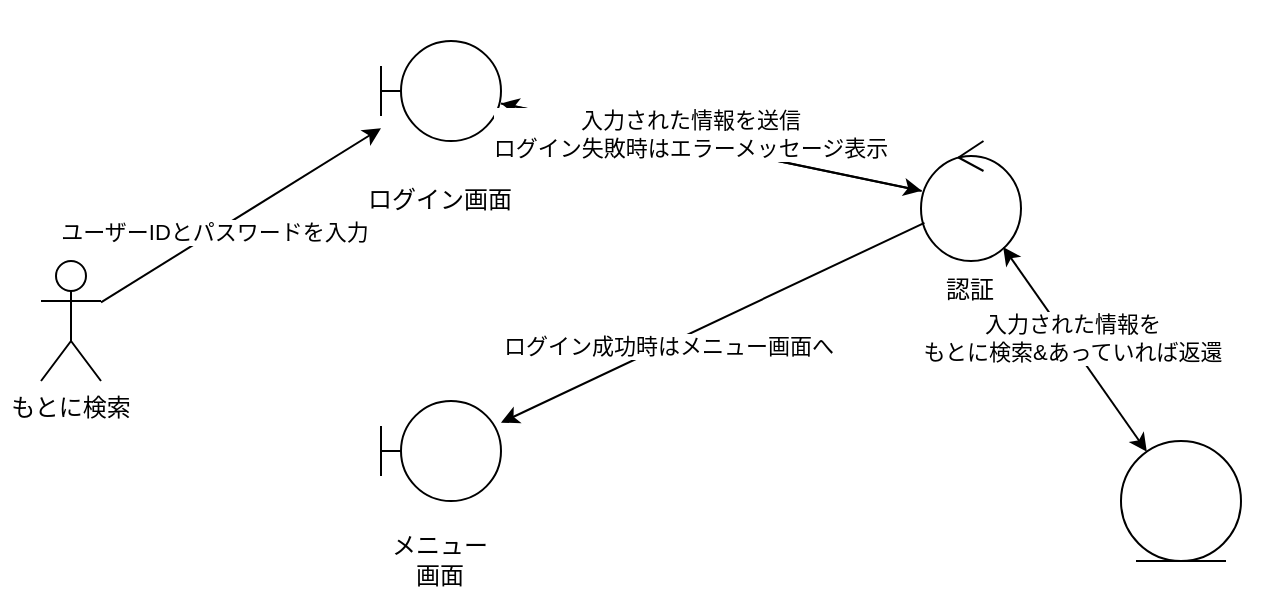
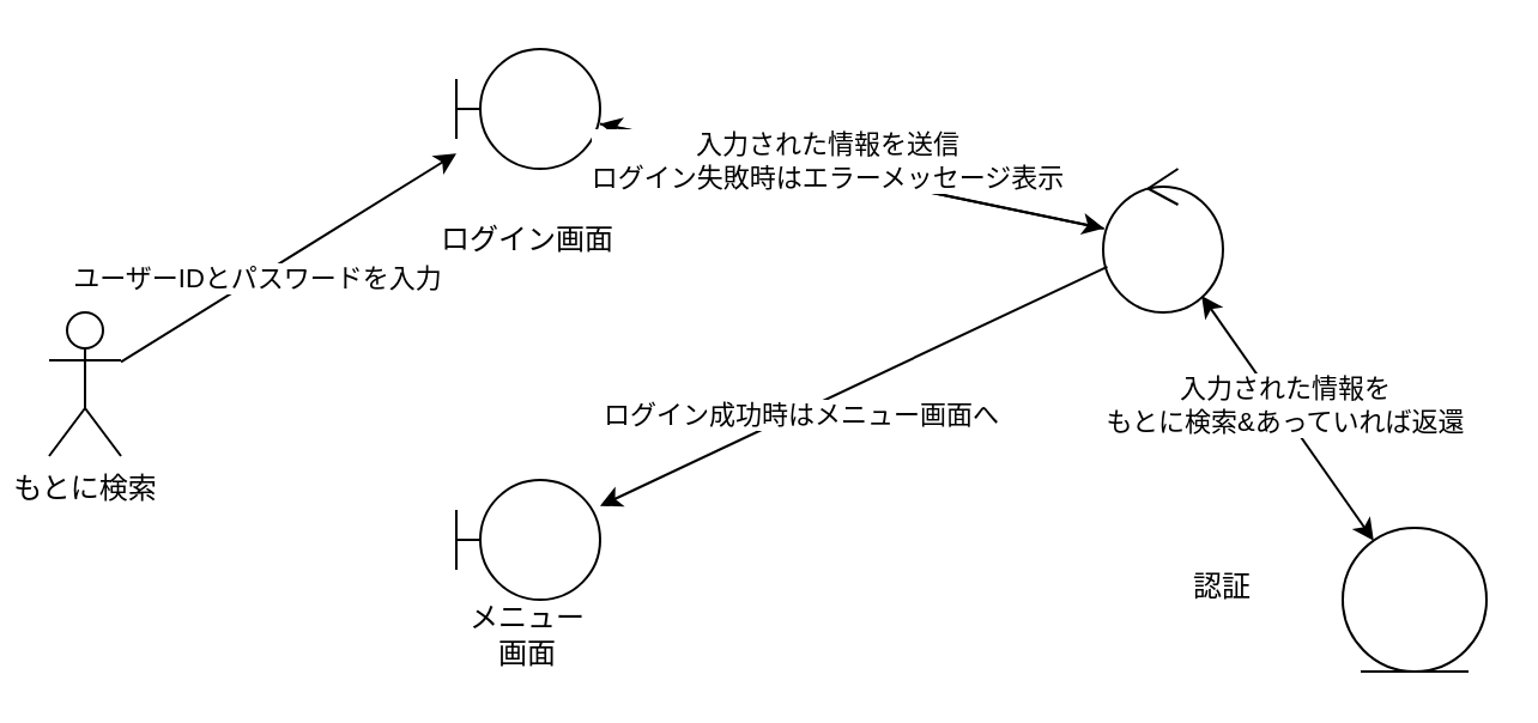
- <mxCell id="9" value="認証" style="text;html=1;align=center;verticalAlign=middle;whiteSpace=wrap;rounded=0;" vertex="1" parent="1"><mxGeometry x="455" y="130" width="60" height="30" as="geometry" /></mxCell>
+ <mxCell id="9" value="認証" style="text;html=1;align=center;verticalAlign=middle;whiteSpace=wrap;rounded=0;" vertex="1" parent="1"><mxGeometry x="480" y="230" width="60" height="30" as="geometry" /></mxCell>
- <mxCell id="16" value="メニュー画面" style="text;html=1;align=center;verticalAlign=middle;whiteSpace=wrap;rounded=0;" vertex="1" parent="1"><mxGeometry x="190" y="265" width="60" height="30" as="geometry" /></mxCell>
+ <mxCell id="16" value="メニュー画面" style="text;html=1;align=center;verticalAlign=middle;whiteSpace=wrap;rounded=0;" vertex="1" parent="1"><mxGeometry x="190" y="250" width="60" height="30" as="geometry" /></mxCell>
